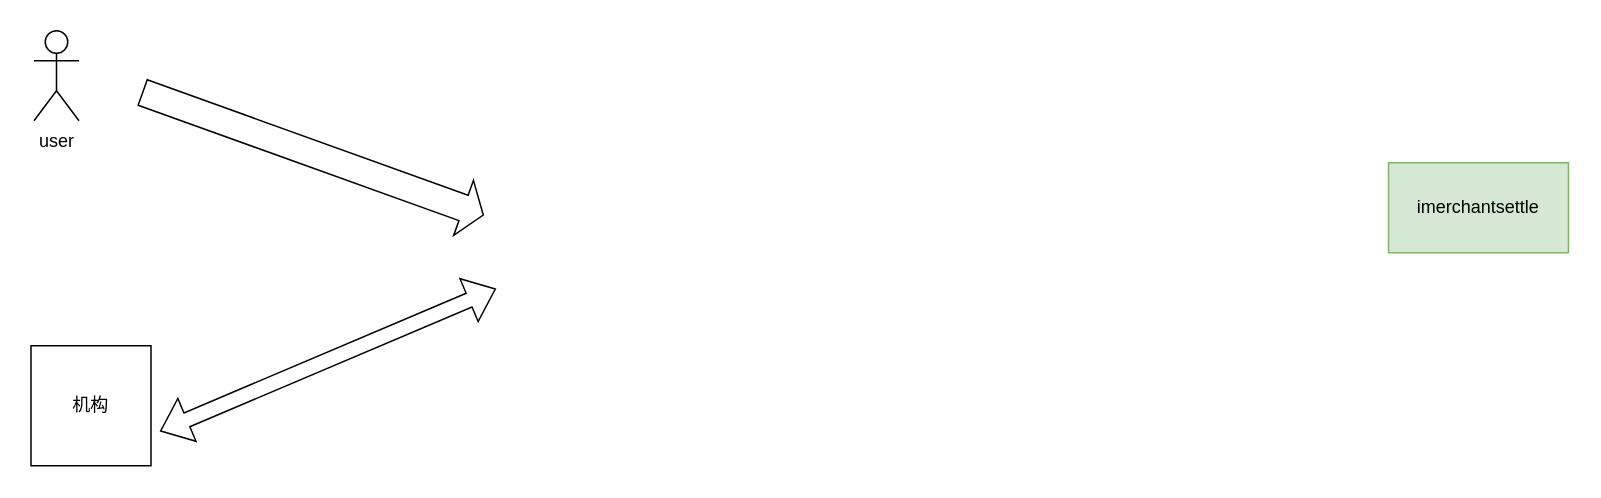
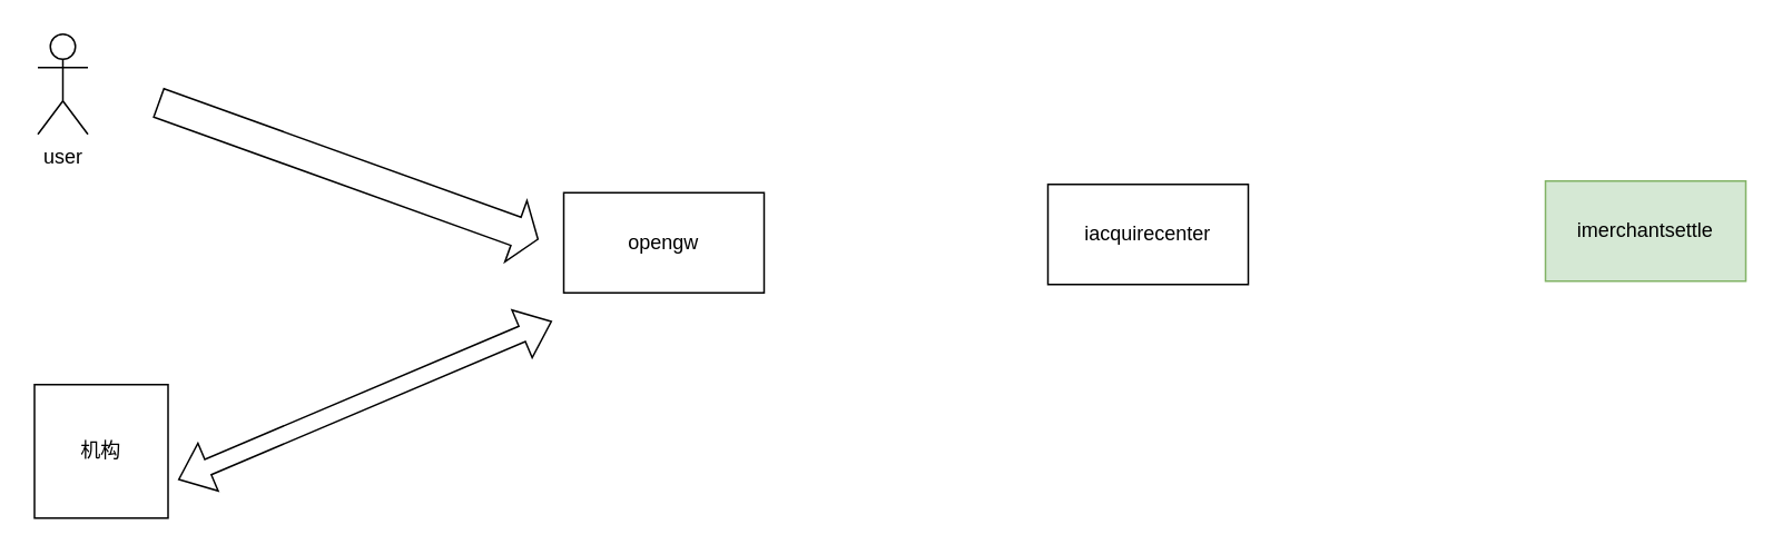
+ <mxCell id="7" value="iacquirecenter" style="rounded=0;whiteSpace=wrap;html=1;" vertex="1" parent="1"><mxGeometry x="627" y="110" width="120" height="60" as="geometry" /></mxCell>
+ <mxCell id="4" value="opengw" style="rounded=0;whiteSpace=wrap;html=1;" vertex="1" parent="1"><mxGeometry x="337" y="115" width="120" height="60" as="geometry" /></mxCell>
